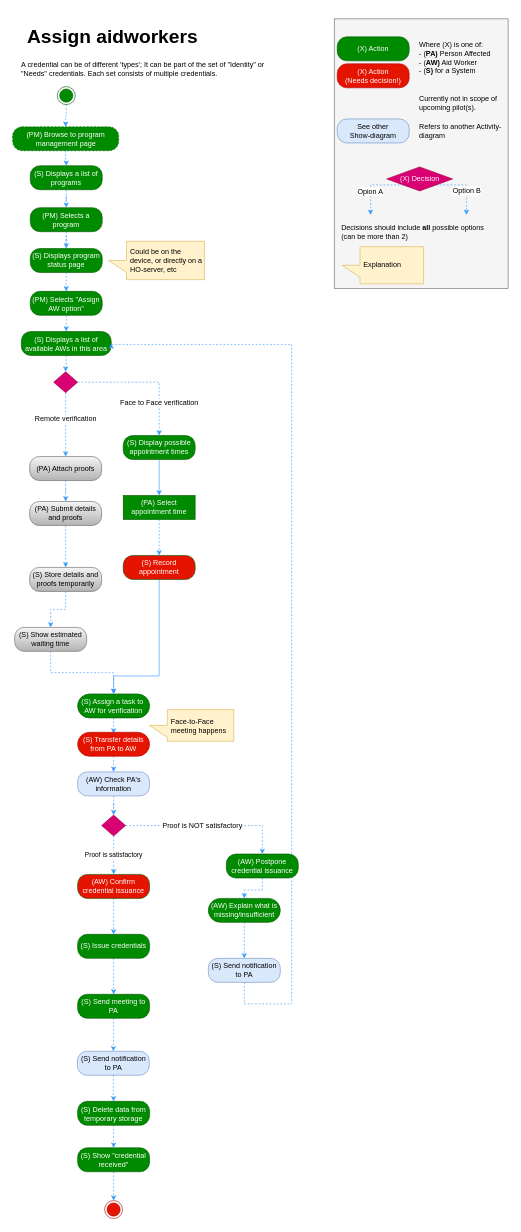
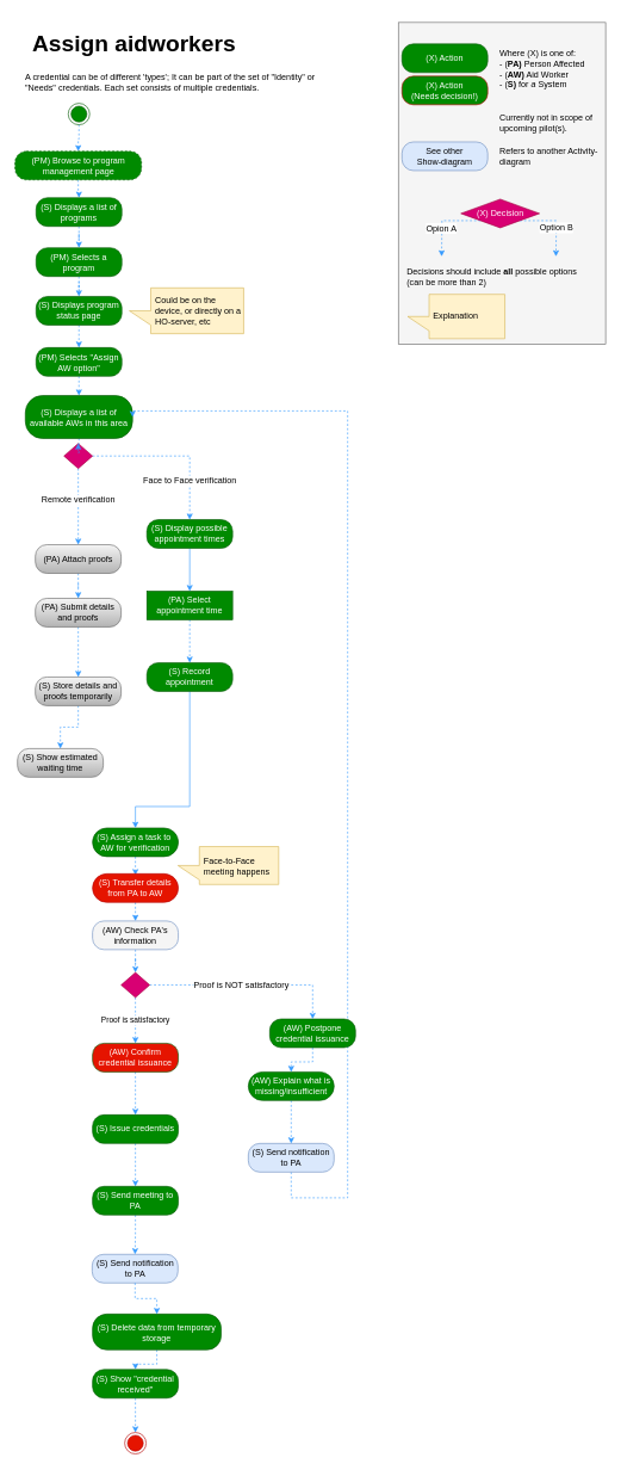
- <mxCell id="60" value="(X) Action&lt;br&gt;(Needs decision!)&lt;br&gt;" style="rounded=1;whiteSpace=wrap;html=1;arcSize=40;fillColor=#e51400;strokeColor=#B20000;fontColor=#ffffff;" parent="1" vertex="1"><mxGeometry x="562" y="105" width="120" height="40" as="geometry" /></mxCell>
+ <mxCell id="60" value="(X) Action&lt;br&gt;(Needs decision!)&lt;br&gt;" style="rounded=1;whiteSpace=wrap;html=1;arcSize=40;fillColor=#008a00;strokeColor=#B20000;fontColor=#ffffff;" parent="1" vertex="1"><mxGeometry x="562" y="105" width="120" height="40" as="geometry" /></mxCell>
- <mxCell id="36" value="(S) Displays a list of available AWs in this area" style="rounded=1;whiteSpace=wrap;html=1;arcSize=40;fillColor=#008a00;strokeColor=#005700;fontColor=#ffffff;" parent="1" vertex="1"><mxGeometry x="35" y="551.5" width="150" height="40" as="geometry" /></mxCell>
+ <mxCell id="36" value="(S) Displays a list of available AWs in this area" style="rounded=1;whiteSpace=wrap;html=1;arcSize=40;fillColor=#008a00;strokeColor=#005700;fontColor=#ffffff;" parent="1" vertex="1"><mxGeometry x="35" y="551.5" width="150" height="60" as="geometry" /></mxCell>
- <mxCell id="34" value="(S) Record appointment" style="rounded=1;whiteSpace=wrap;html=1;arcSize=40;fillColor=#e51400;strokeColor=#005700;fontColor=#ffffff;" parent="1" vertex="1"><mxGeometry x="205" y="925" width="120" height="40" as="geometry" /></mxCell>
+ <mxCell id="34" value="(S) Record appointment" style="rounded=1;whiteSpace=wrap;html=1;arcSize=40;fillColor=#008a00;strokeColor=#005700;fontColor=#ffffff;" parent="1" vertex="1"><mxGeometry x="205" y="925" width="120" height="40" as="geometry" /></mxCell>
- <mxCell id="18" value="" style="edgeStyle=orthogonalEdgeStyle;rounded=0;orthogonalLoop=1;jettySize=auto;html=1;dashed=1;strokeColor=#3399FF;fontColor=#ffffff;" parent="1" source="19" target="21" edge="1"><mxGeometry relative="1" as="geometry" /></mxCell>
- <mxCell id="23" value="(AW) Check PA's information" style="rounded=1;whiteSpace=wrap;html=1;arcSize=40;fillColor=#dae8fc;strokeColor=#6c8ebf;fontColor=#000000;" parent="1" vertex="1"><mxGeometry x="129" y="1286" width="120" height="40" as="geometry" /></mxCell>
+ <mxCell id="23" value="(AW) Check PA's information" style="rounded=1;whiteSpace=wrap;html=1;arcSize=40;fillColor=#f5f5f5;strokeColor=#6c8ebf;fontColor=#000000;" parent="1" vertex="1"><mxGeometry x="129" y="1286" width="120" height="40" as="geometry" /></mxCell>
- <mxCell id="50" value="(S) Delete data from temporary storage&lt;br&gt;" style="rounded=1;whiteSpace=wrap;html=1;arcSize=40;fillColor=#008a00;strokeColor=#005700;fontColor=#ffffff;" parent="1" vertex="1"><mxGeometry x="129" y="1835.5" width="120" height="40" as="geometry" /></mxCell>
+ <mxCell id="50" value="(S) Delete data from temporary storage&lt;br&gt;" style="rounded=1;whiteSpace=wrap;html=1;arcSize=40;fillColor=#008a00;strokeColor=#005700;fontColor=#ffffff;" parent="1" vertex="1"><mxGeometry x="129" y="1835.5" width="180" height="50" as="geometry" /></mxCell>
